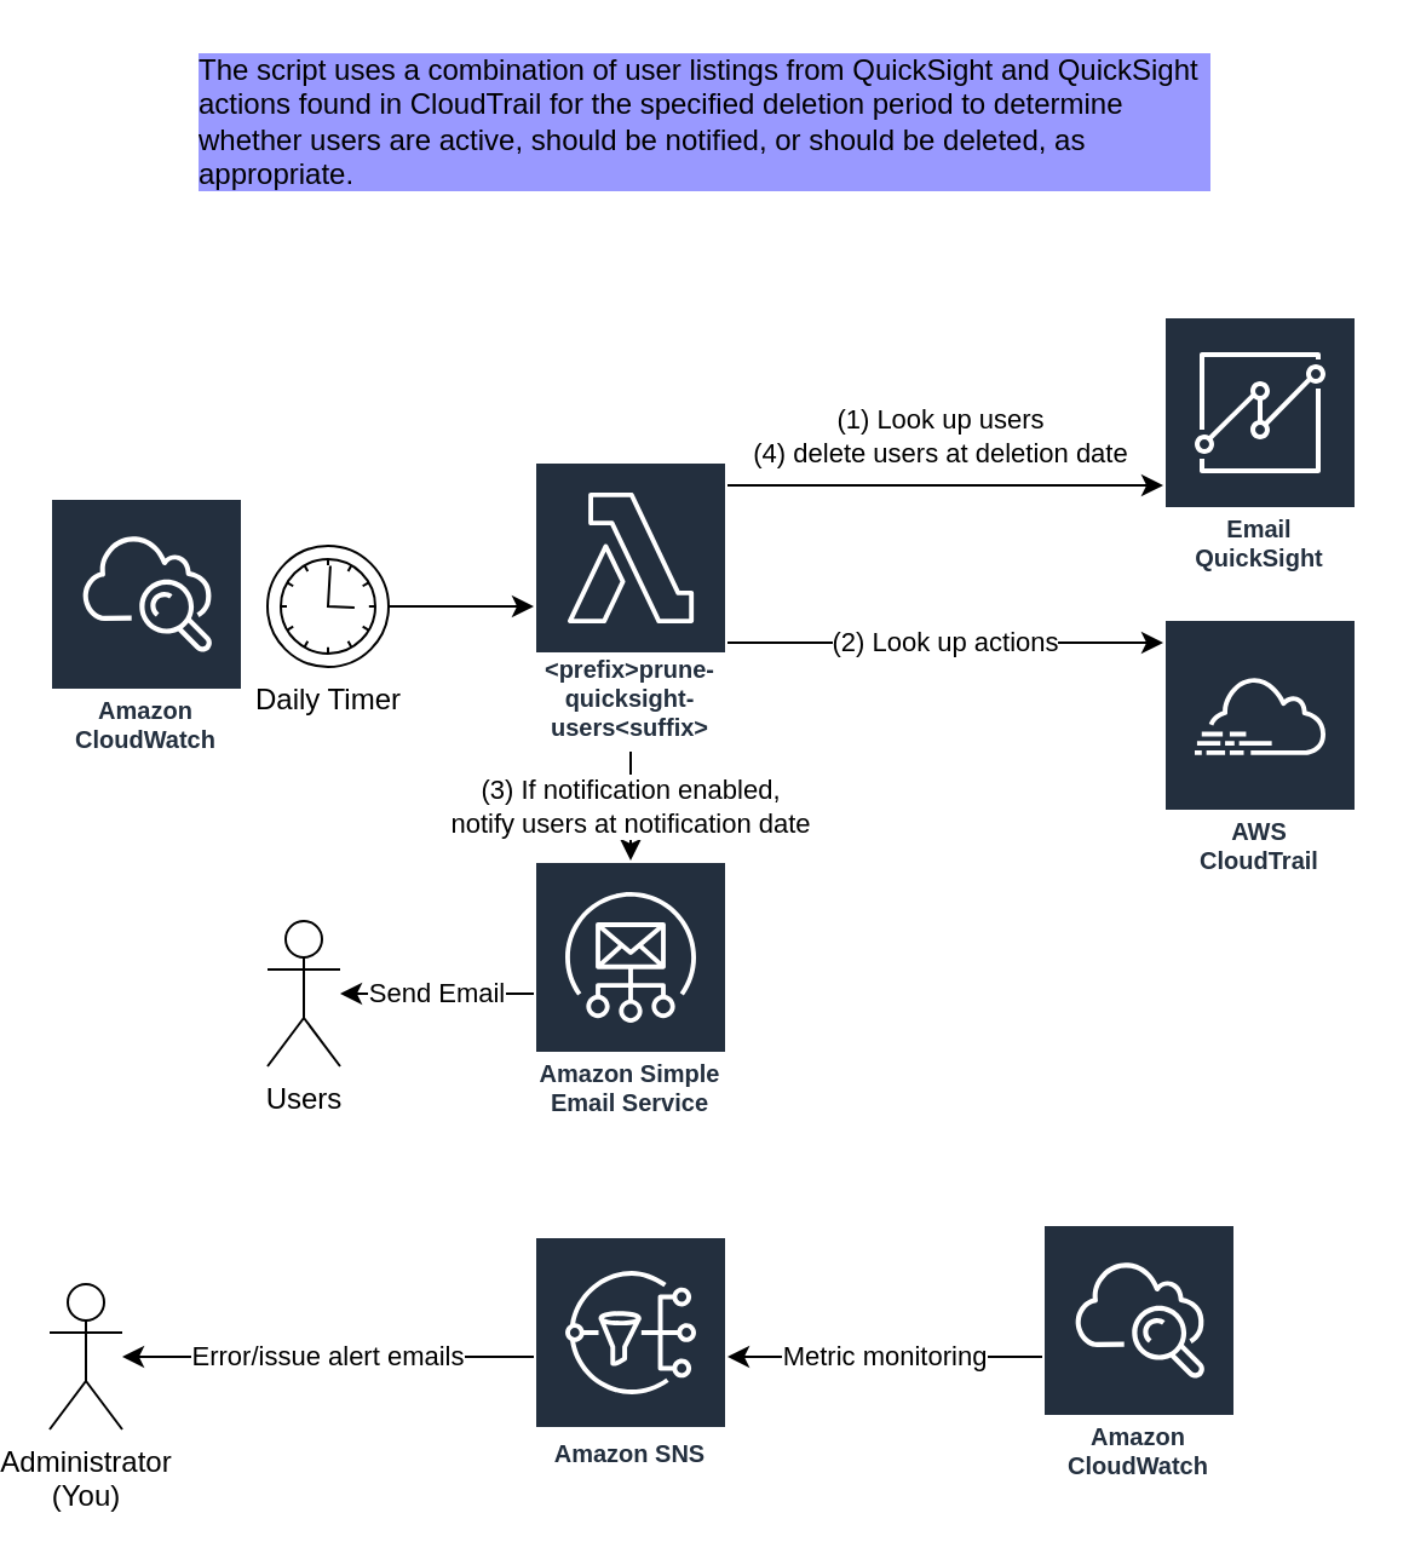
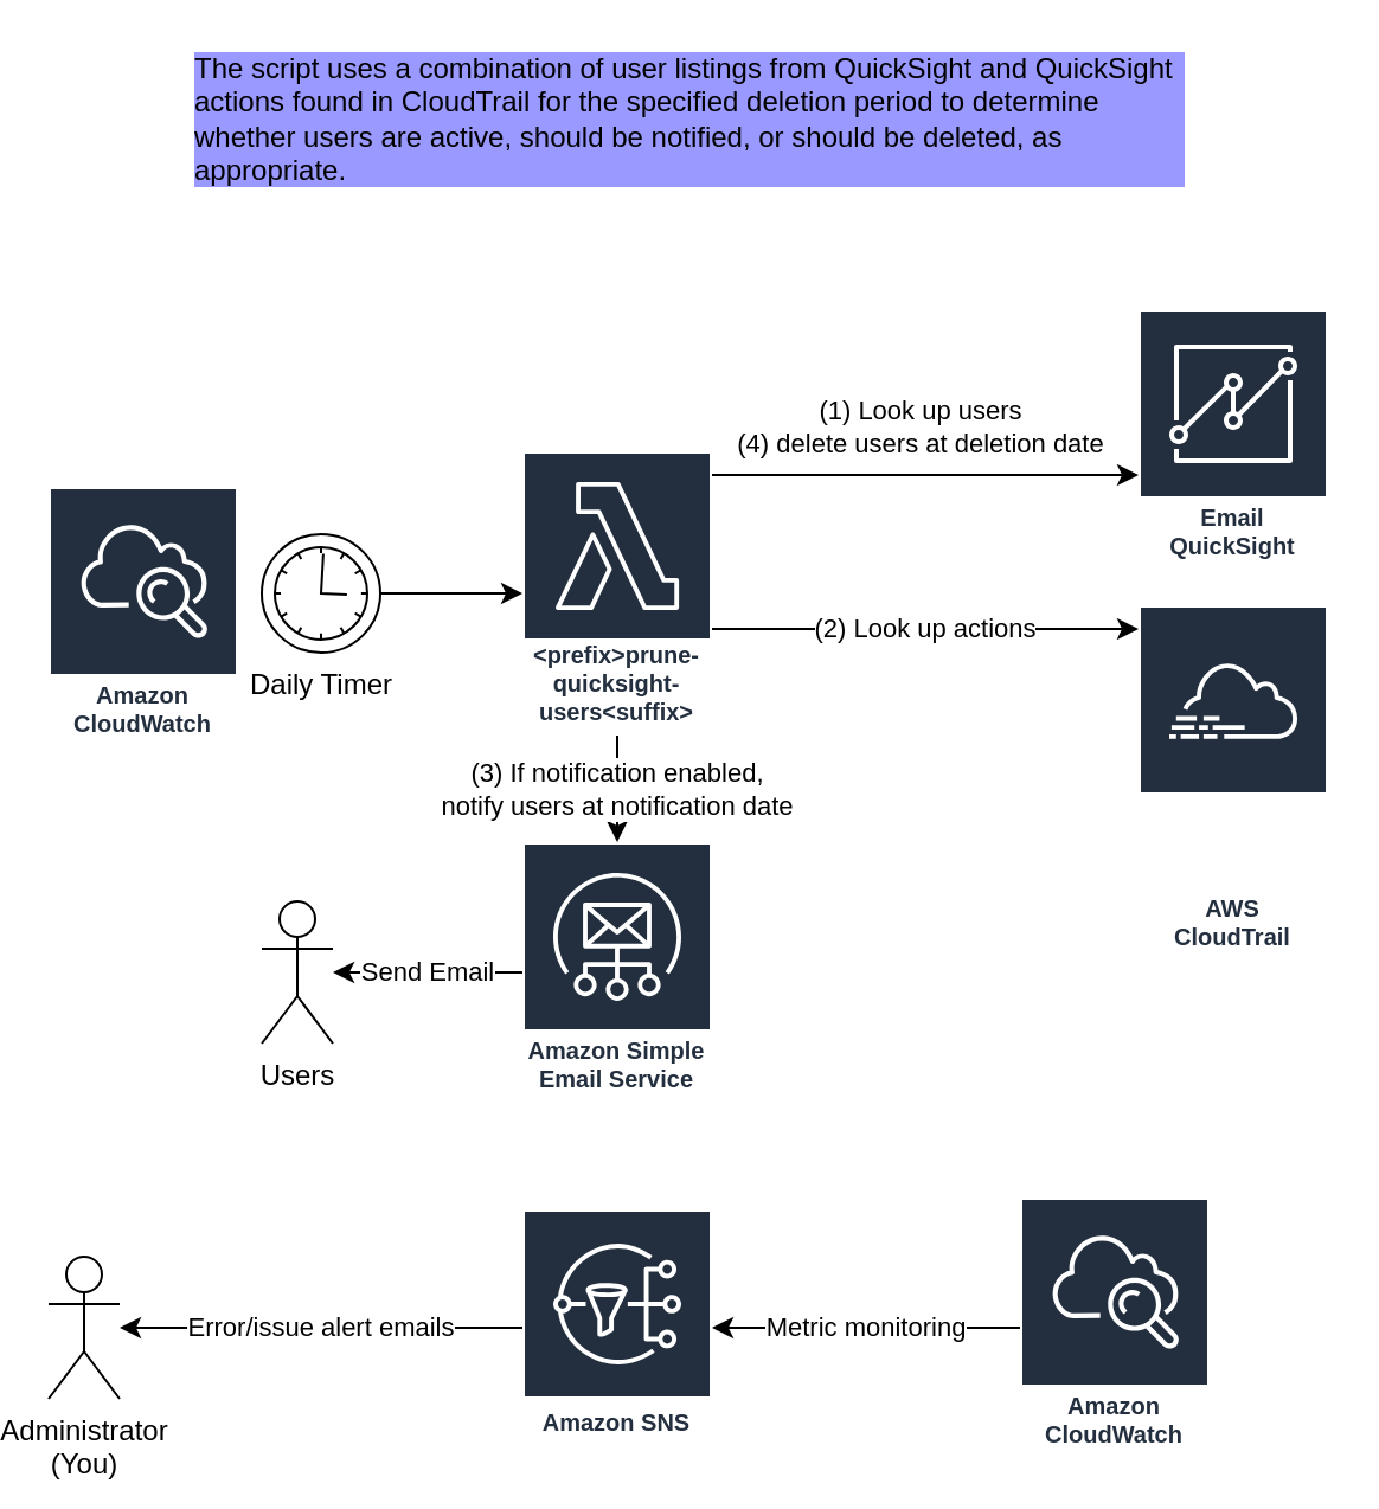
- <mxCell id="10" value="AWS&#10;CloudTrail" style="outlineConnect=0;fontColor=#232F3E;gradientColor=none;strokeColor=#ffffff;fillColor=#232F3E;dashed=0;verticalLabelPosition=middle;verticalAlign=bottom;align=center;html=1;whiteSpace=wrap;fontSize=10;fontStyle=1;spacing=3;shape=mxgraph.aws4.productIcon;prIcon=mxgraph.aws4.cloudtrail;" parent="1" vertex="1"><mxGeometry x="480" y="255" width="80" height="110" as="geometry" /></mxCell>
+ <mxCell id="10" value="AWS&#10;CloudTrail" style="outlineConnect=0;fontColor=#232F3E;gradientColor=none;strokeColor=#ffffff;fillColor=#232F3E;dashed=0;verticalLabelPosition=middle;verticalAlign=bottom;align=center;html=1;whiteSpace=wrap;fontSize=10;fontStyle=1;spacing=3;shape=mxgraph.aws4.productIcon;prIcon=mxgraph.aws4.cloudtrail;" parent="1" vertex="1"><mxGeometry x="480" y="255" width="80" height="150" as="geometry" /></mxCell>
